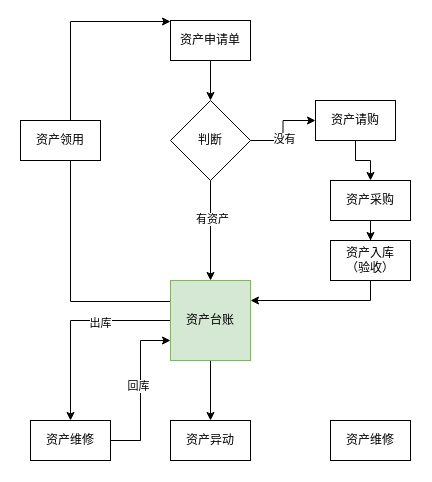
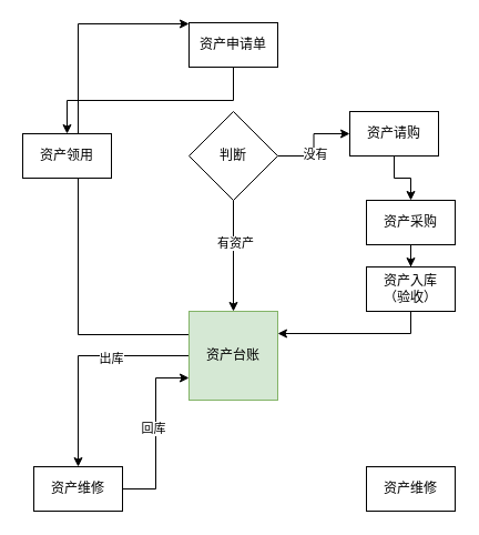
- <mxCell id="7" style="edgeStyle=orthogonalEdgeStyle;rounded=0;orthogonalLoop=1;jettySize=auto;html=1;exitX=0.5;exitY=1;exitDx=0;exitDy=0;entryX=0.5;entryY=0;entryDx=0;entryDy=0;" edge="1" parent="1" source="8" target="13"><mxGeometry relative="1" as="geometry" /></mxCell>
+ <mxCell id="7" style="edgeStyle=orthogonalEdgeStyle;rounded=0;orthogonalLoop=1;jettySize=auto;html=1;exitX=0.5;exitY=1;exitDx=0;exitDy=0;" edge="1" parent="1" source="8" target="20"><mxGeometry relative="1" as="geometry" /></mxCell>
- <mxCell id="3" style="edgeStyle=orthogonalEdgeStyle;rounded=0;orthogonalLoop=1;jettySize=auto;html=1;exitX=0.5;exitY=1;exitDx=0;exitDy=0;entryX=0.5;entryY=0;entryDx=0;entryDy=0;" edge="1" parent="1" source="6" target="21"><mxGeometry relative="1" as="geometry" /></mxCell>
- <mxCell id="21" value="资产异动" style="rounded=0;whiteSpace=wrap;html=1;" vertex="1" parent="1"><mxGeometry x="170" y="420" width="80" height="40" as="geometry" /></mxCell>
